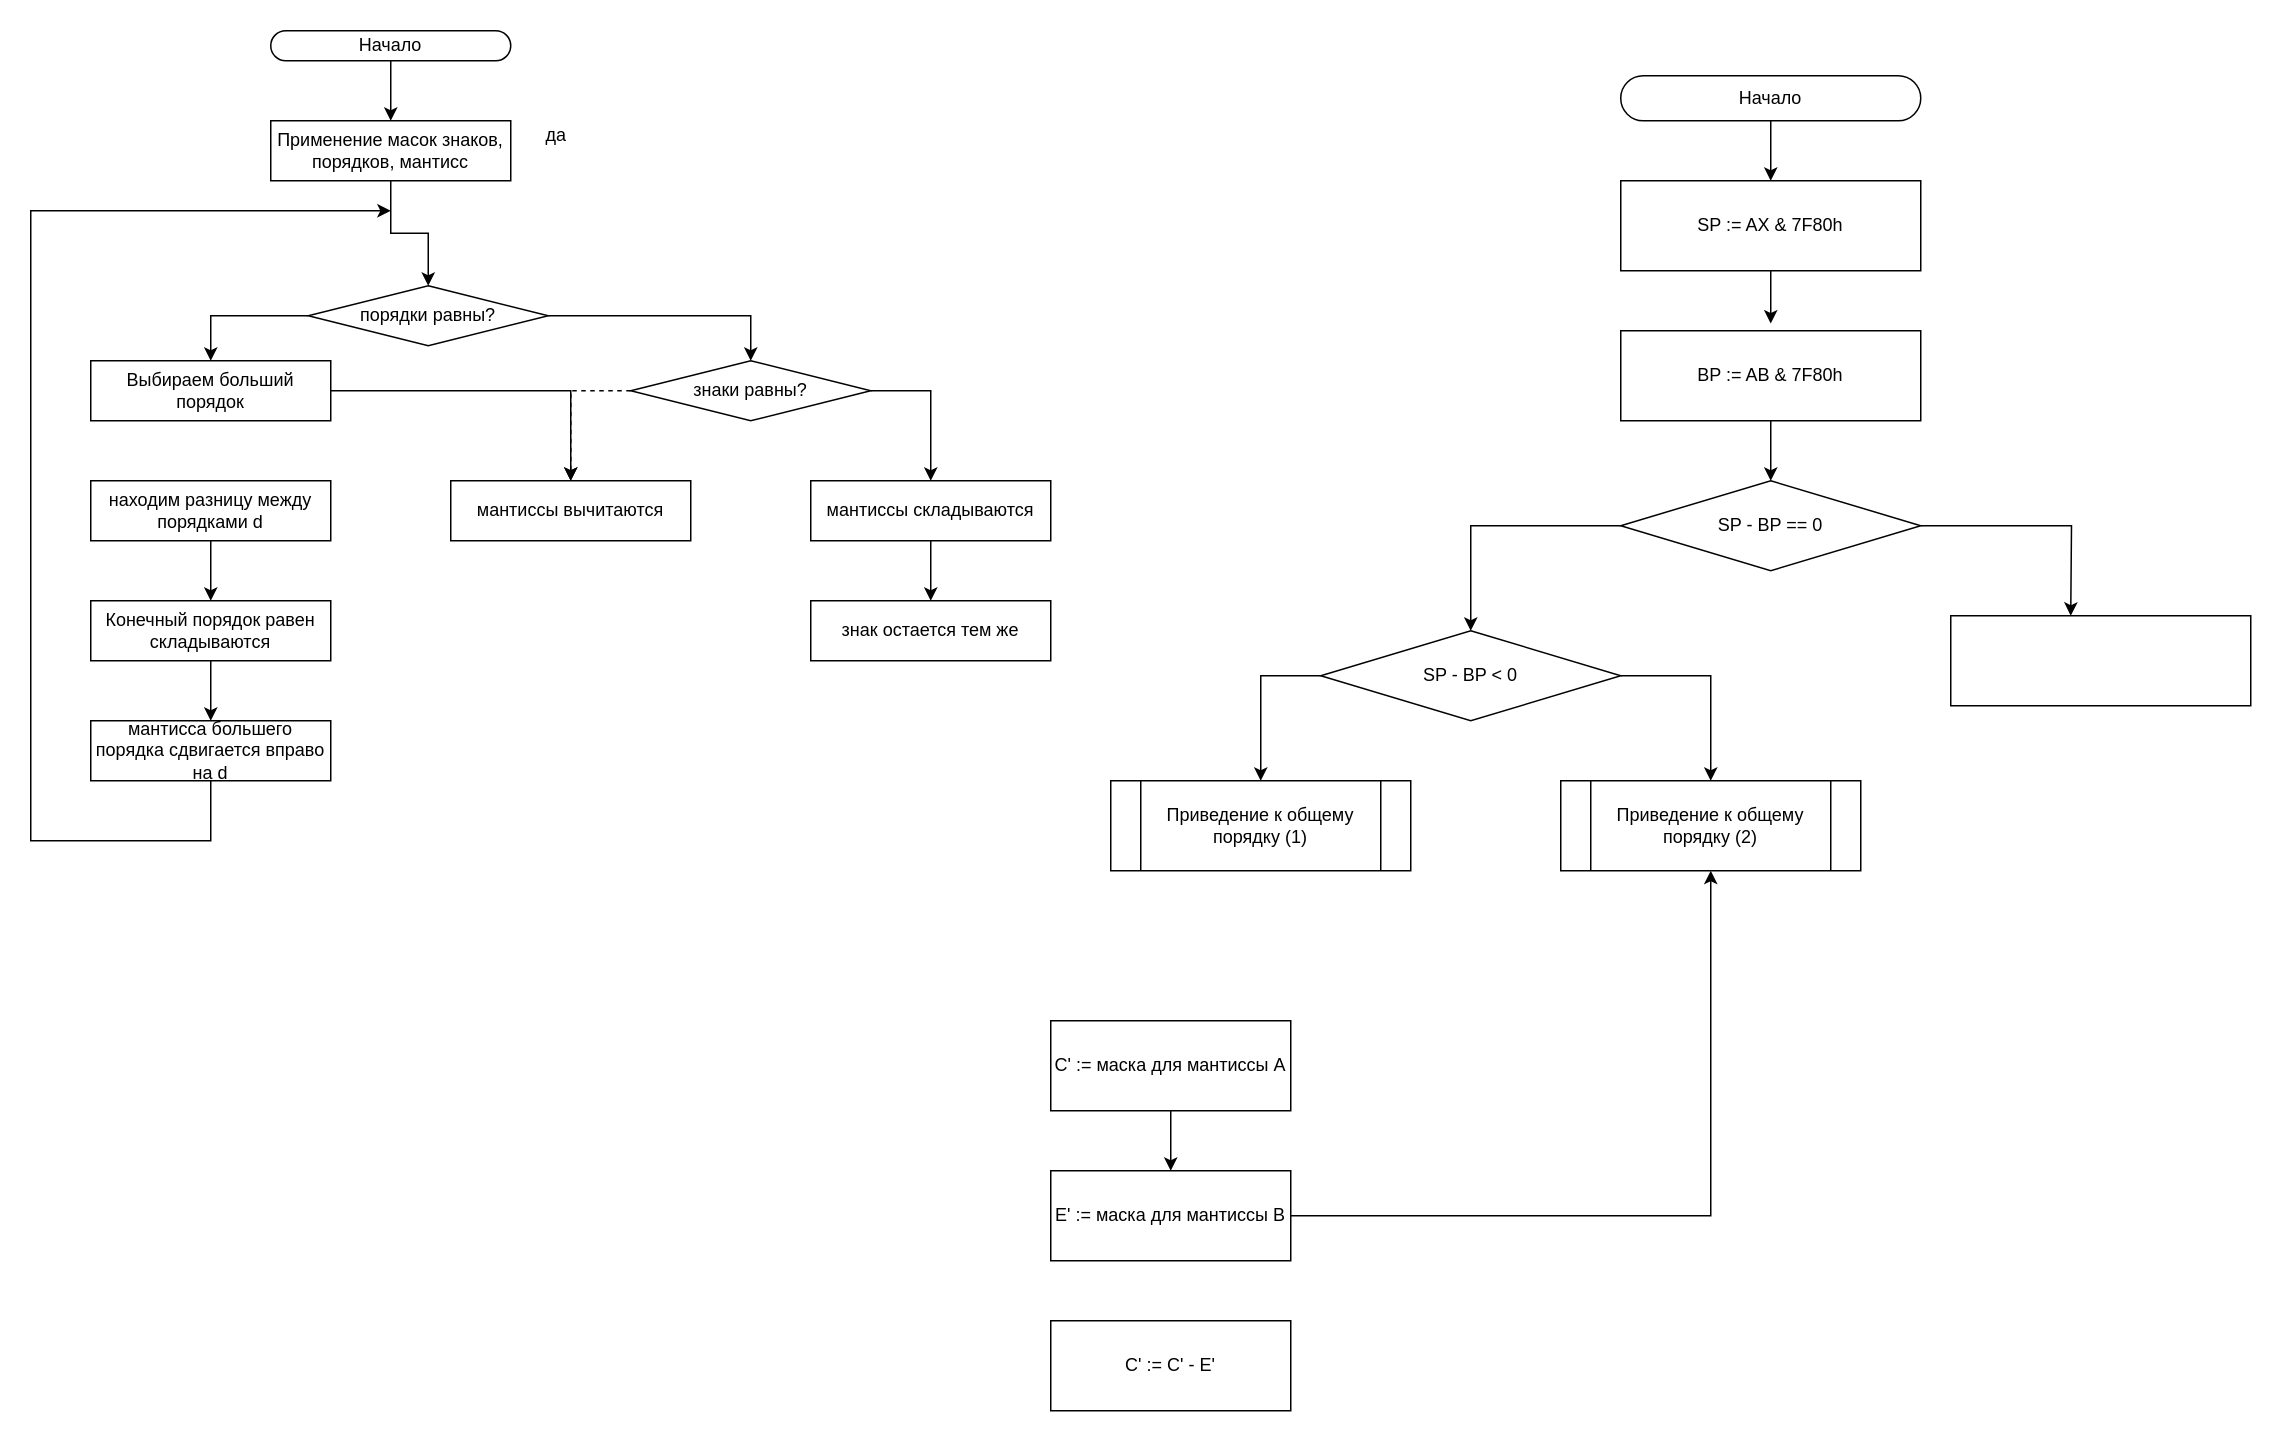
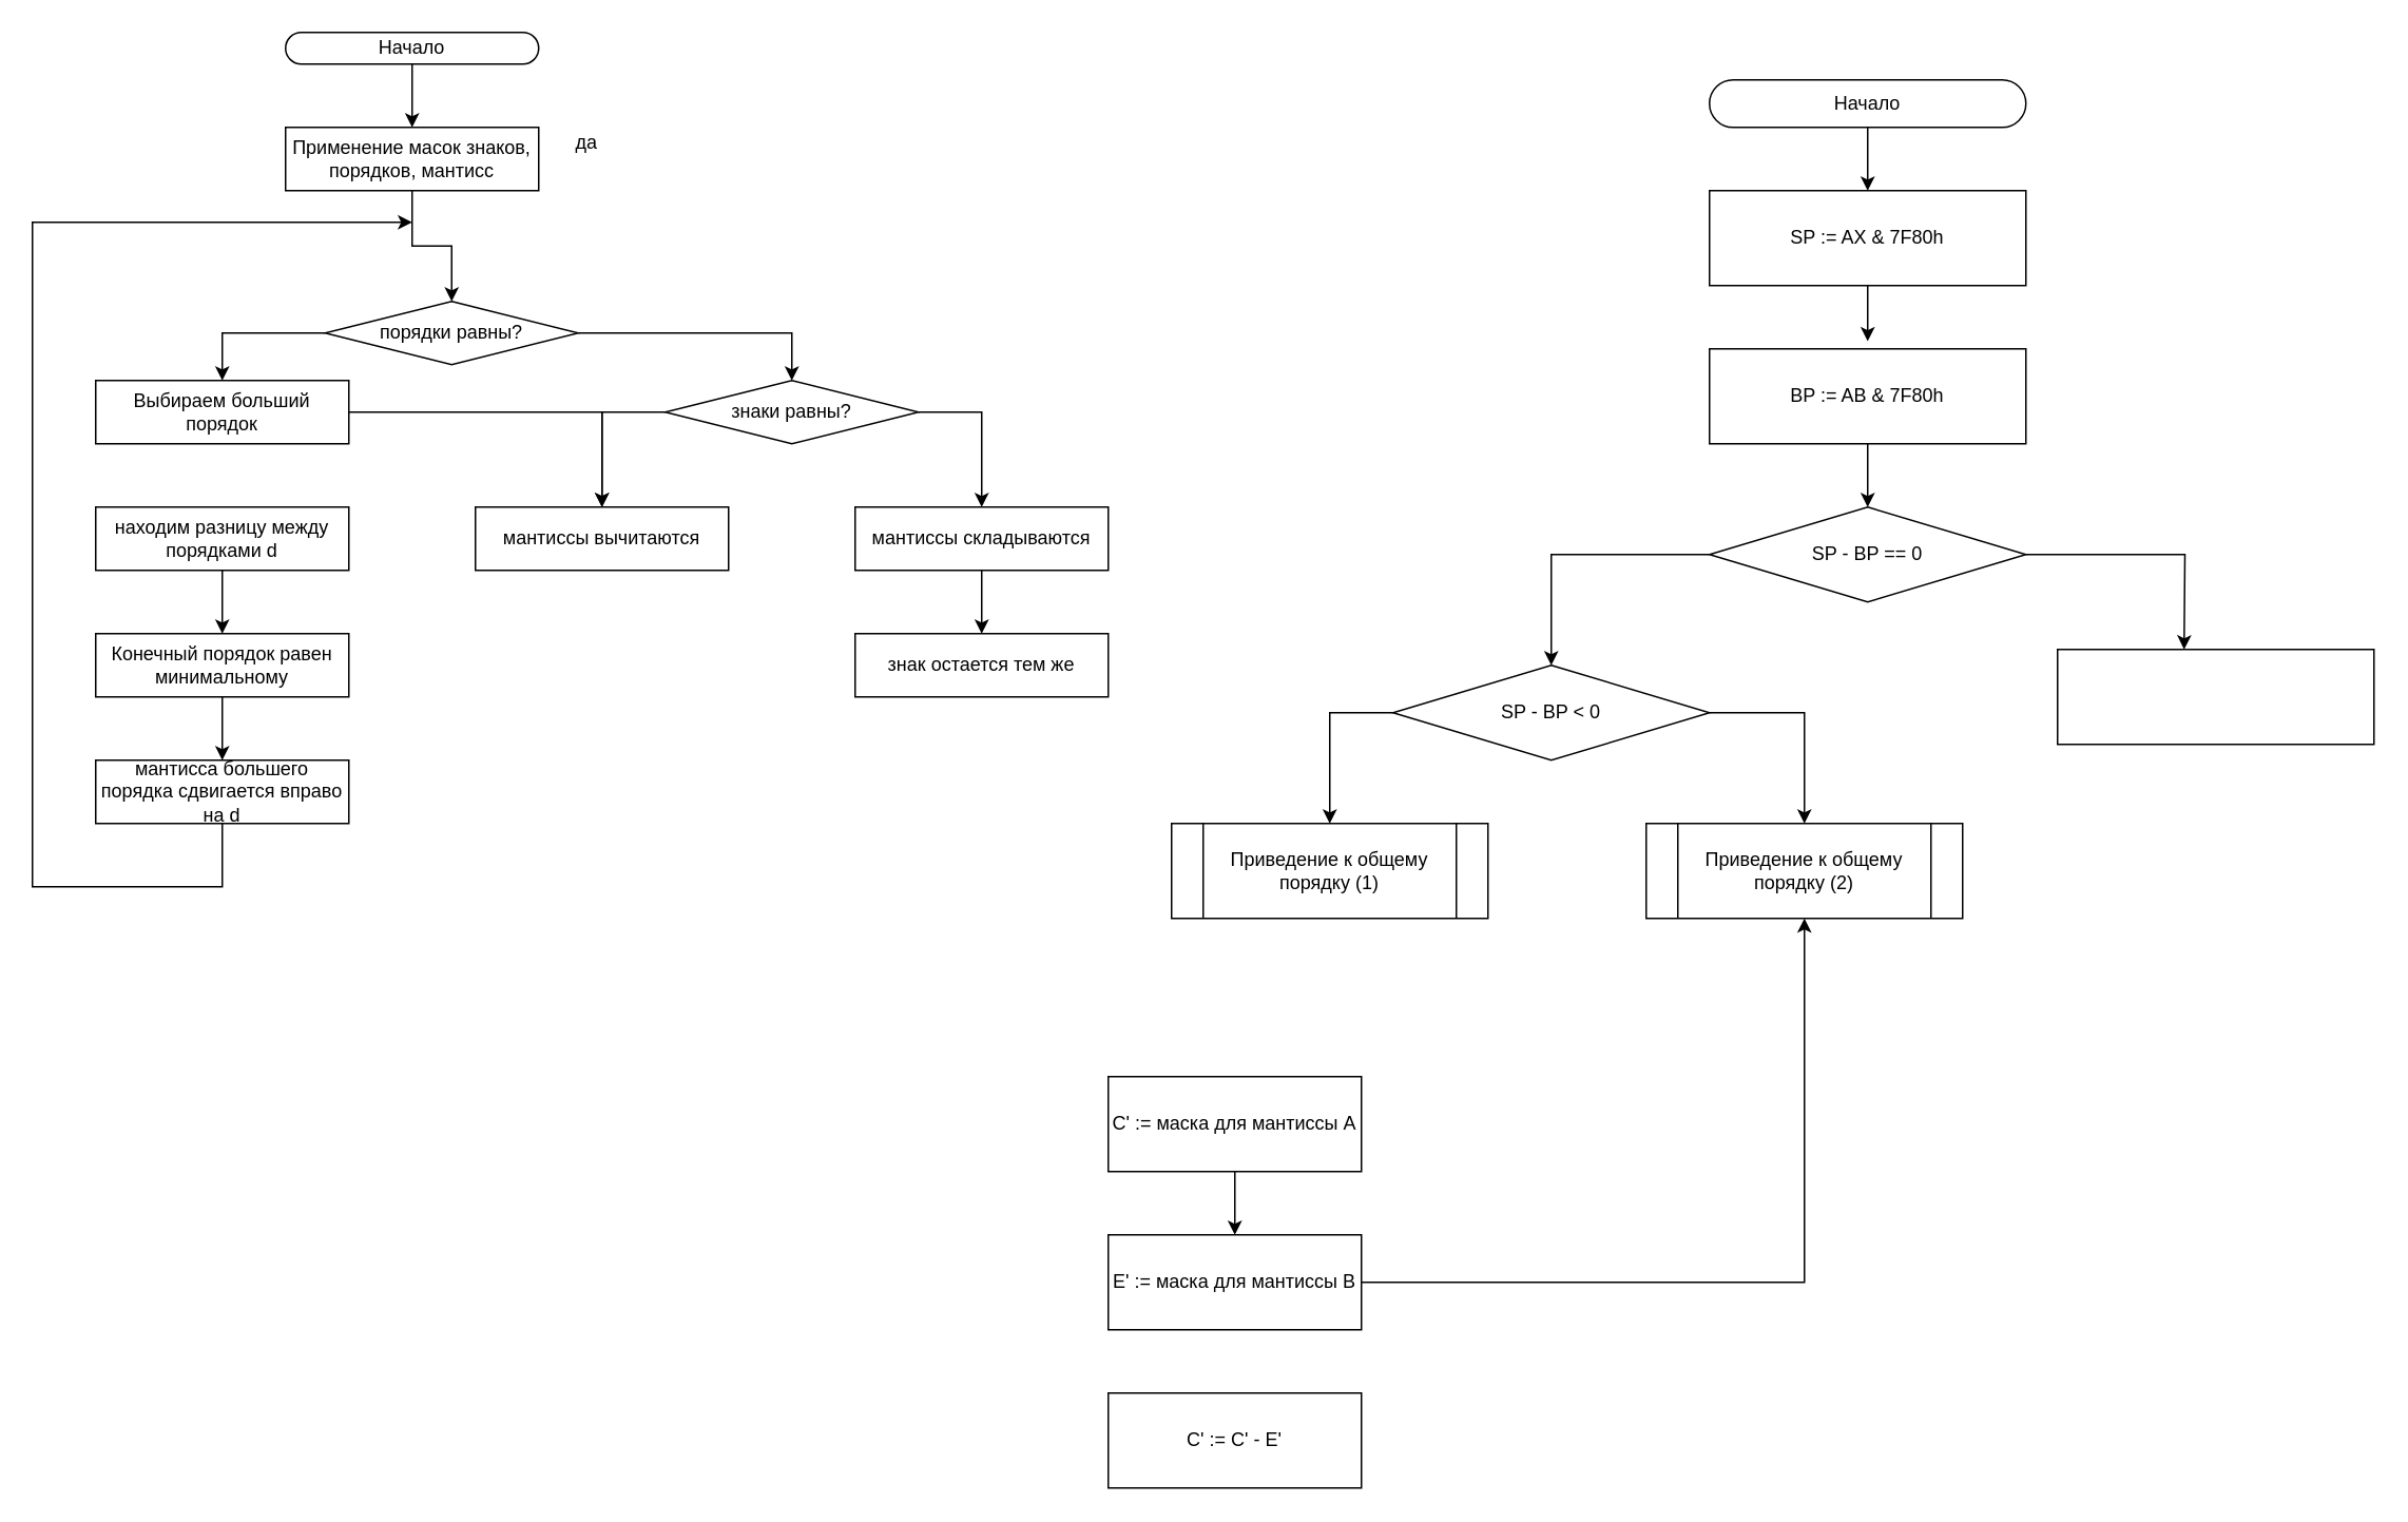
- <mxCell id="27" style="edgeStyle=orthogonalEdgeStyle;rounded=0;orthogonalLoop=1;jettySize=auto;html=1;exitX=0;exitY=0.5;exitDx=0;exitDy=0;dashed=1;" edge="1" parent="1" source="29" target="30"><mxGeometry relative="1" as="geometry" /></mxCell>
+ <mxCell id="27" style="edgeStyle=orthogonalEdgeStyle;rounded=0;orthogonalLoop=1;jettySize=auto;html=1;exitX=0;exitY=0.5;exitDx=0;exitDy=0;" edge="1" parent="1" source="29" target="30"><mxGeometry relative="1" as="geometry" /></mxCell>
- <mxCell id="41" value="Конечный порядок равен складываются" style="rounded=0;whiteSpace=wrap;html=1;" vertex="1" parent="1"><mxGeometry x="60" y="400" width="160" height="40" as="geometry" /></mxCell>
+ <mxCell id="41" value="Конечный порядок равен минимальному" style="rounded=0;whiteSpace=wrap;html=1;" vertex="1" parent="1"><mxGeometry x="60" y="400" width="160" height="40" as="geometry" /></mxCell>
